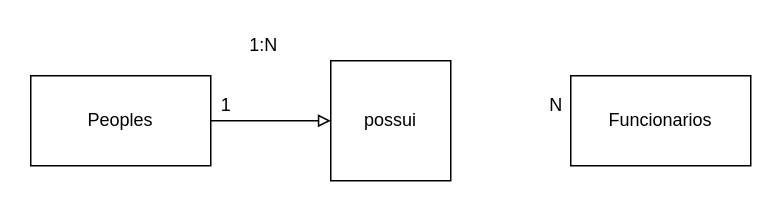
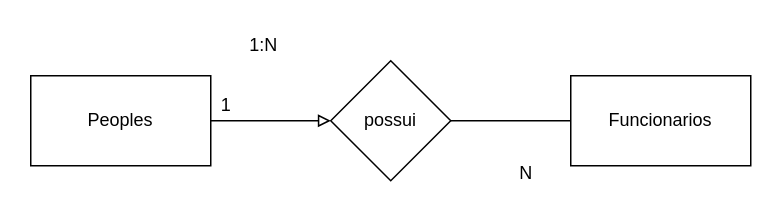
- <mxCell id="8" value="N" style="text;html=1;align=center;verticalAlign=middle;resizable=0;points=[];autosize=1;" vertex="1" parent="1"><mxGeometry x="360" y="60" width="20" height="20" as="geometry" /></mxCell>
+ <mxCell id="8" value="N" style="text;html=1;align=center;verticalAlign=middle;resizable=0;points=[];autosize=1;" vertex="1" parent="1"><mxGeometry x="340" y="105" width="20" height="20" as="geometry" /></mxCell>
- <mxCell id="6" value="possui" style="whiteSpace=wrap;html=1;rounded=0;" vertex="1" parent="1"><mxGeometry x="220" y="40" width="80" height="80" as="geometry" /></mxCell>
+ <mxCell id="6" value="possui" style="rhombus;whiteSpace=wrap;html=1;" vertex="1" parent="1"><mxGeometry x="220" y="40" width="80" height="80" as="geometry" /></mxCell>
+ <mxCell id="2" style="edgeStyle=orthogonalEdgeStyle;rounded=0;orthogonalLoop=1;jettySize=auto;html=1;entryX=1;entryY=0.5;entryDx=0;entryDy=0;endArrow=none;endFill=0;" edge="1" parent="1" source="3" target="6"><mxGeometry relative="1" as="geometry" /></mxCell>
